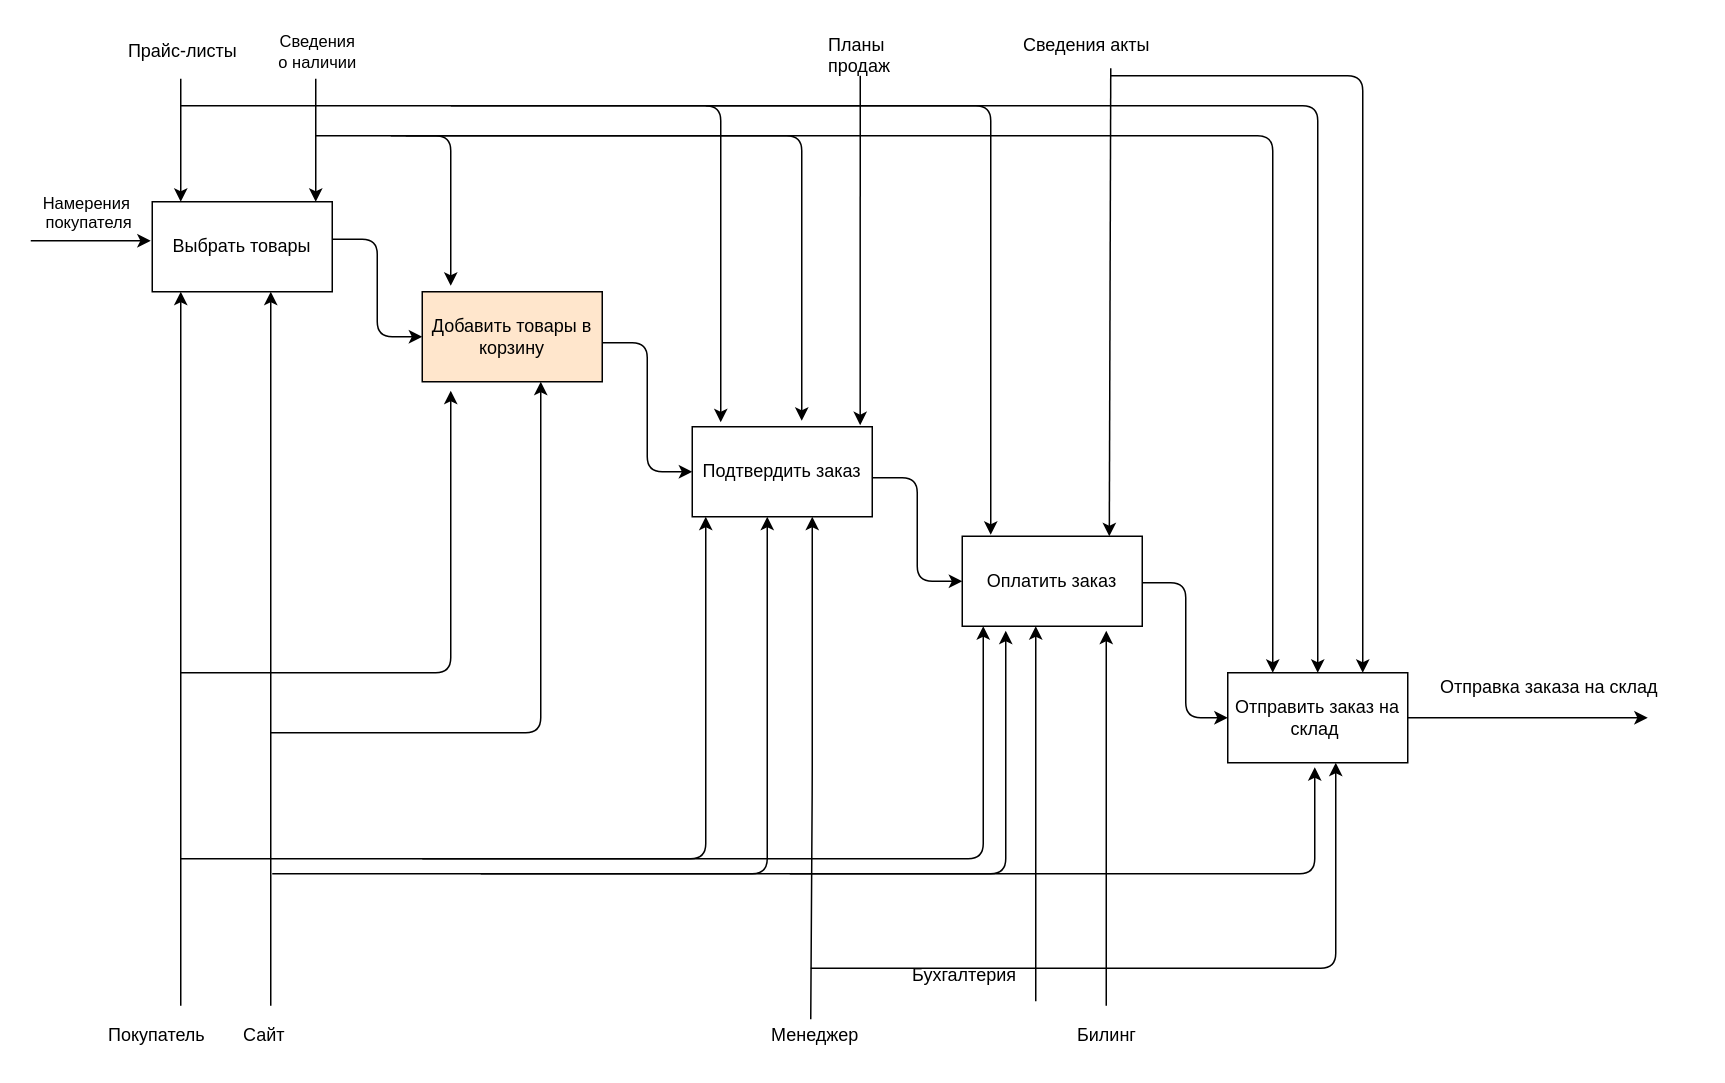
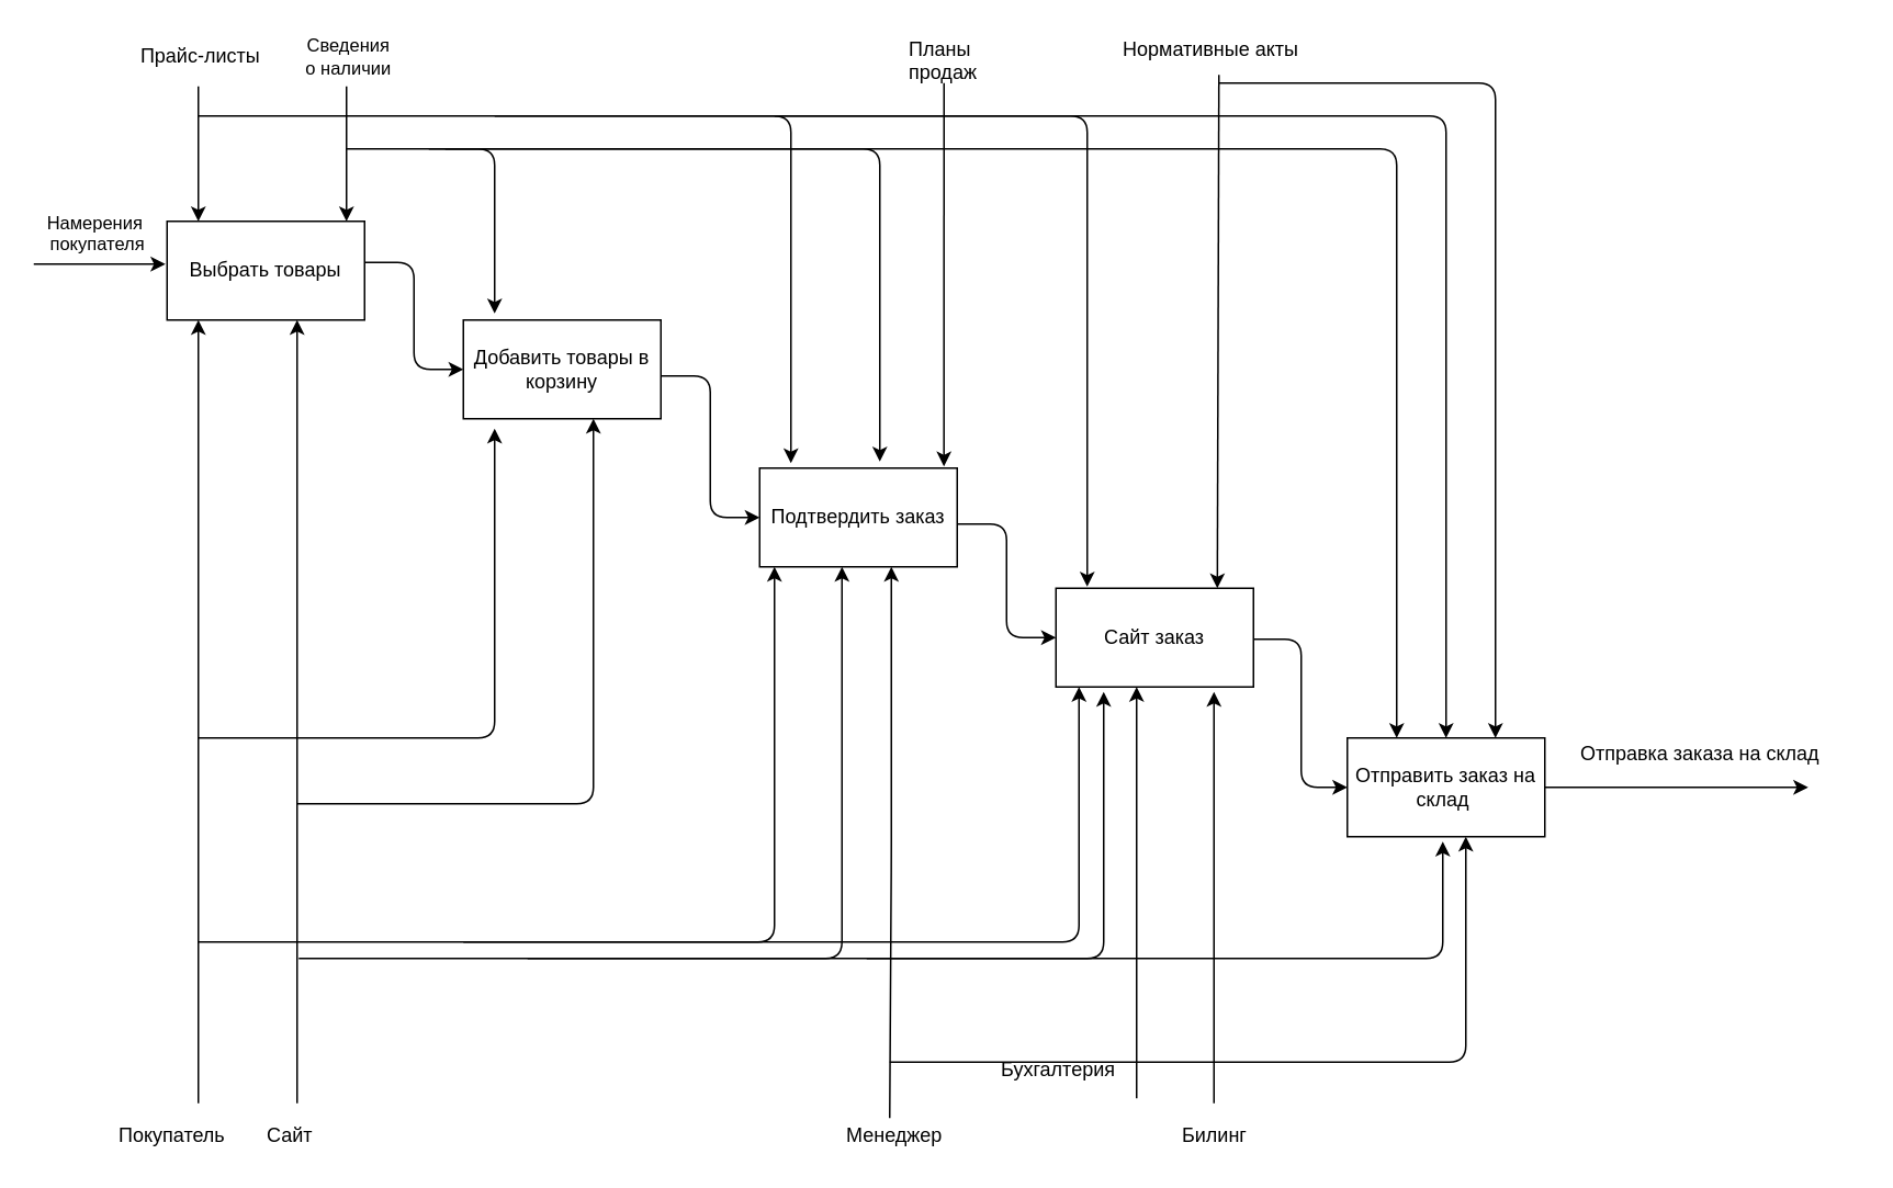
- <mxCell id="33" value="Сведения акты &lt;br&gt;" style="text;html=1;resizable=0;points=[];autosize=1;align=left;verticalAlign=top;spacingTop=-4;" vertex="1" parent="1"><mxGeometry x="680" y="20" width="130" height="20" as="geometry" /></mxCell>
+ <mxCell id="33" value="Нормативные акты &lt;br&gt;" style="text;html=1;resizable=0;points=[];autosize=1;align=left;verticalAlign=top;spacingTop=-4;" vertex="1" parent="1"><mxGeometry x="680" y="20" width="130" height="20" as="geometry" /></mxCell>
- <mxCell id="3" value="Добавить товары в корзину" style="rounded=0;whiteSpace=wrap;html=1;fillColor=#ffe6cc;" vertex="1" parent="1"><mxGeometry x="281" y="194" width="120" height="60" as="geometry" /></mxCell>
+ <mxCell id="3" value="Добавить товары в корзину" style="rounded=0;whiteSpace=wrap;html=1;" vertex="1" parent="1"><mxGeometry x="281" y="194" width="120" height="60" as="geometry" /></mxCell>
- <mxCell id="4" value="Оплатить заказ" style="rounded=0;whiteSpace=wrap;html=1;" vertex="1" parent="1"><mxGeometry x="641" y="357" width="120" height="60" as="geometry" /></mxCell>
+ <mxCell id="4" value="Сайт заказ" style="rounded=0;whiteSpace=wrap;html=1;" vertex="1" parent="1"><mxGeometry x="641" y="357" width="120" height="60" as="geometry" /></mxCell>
